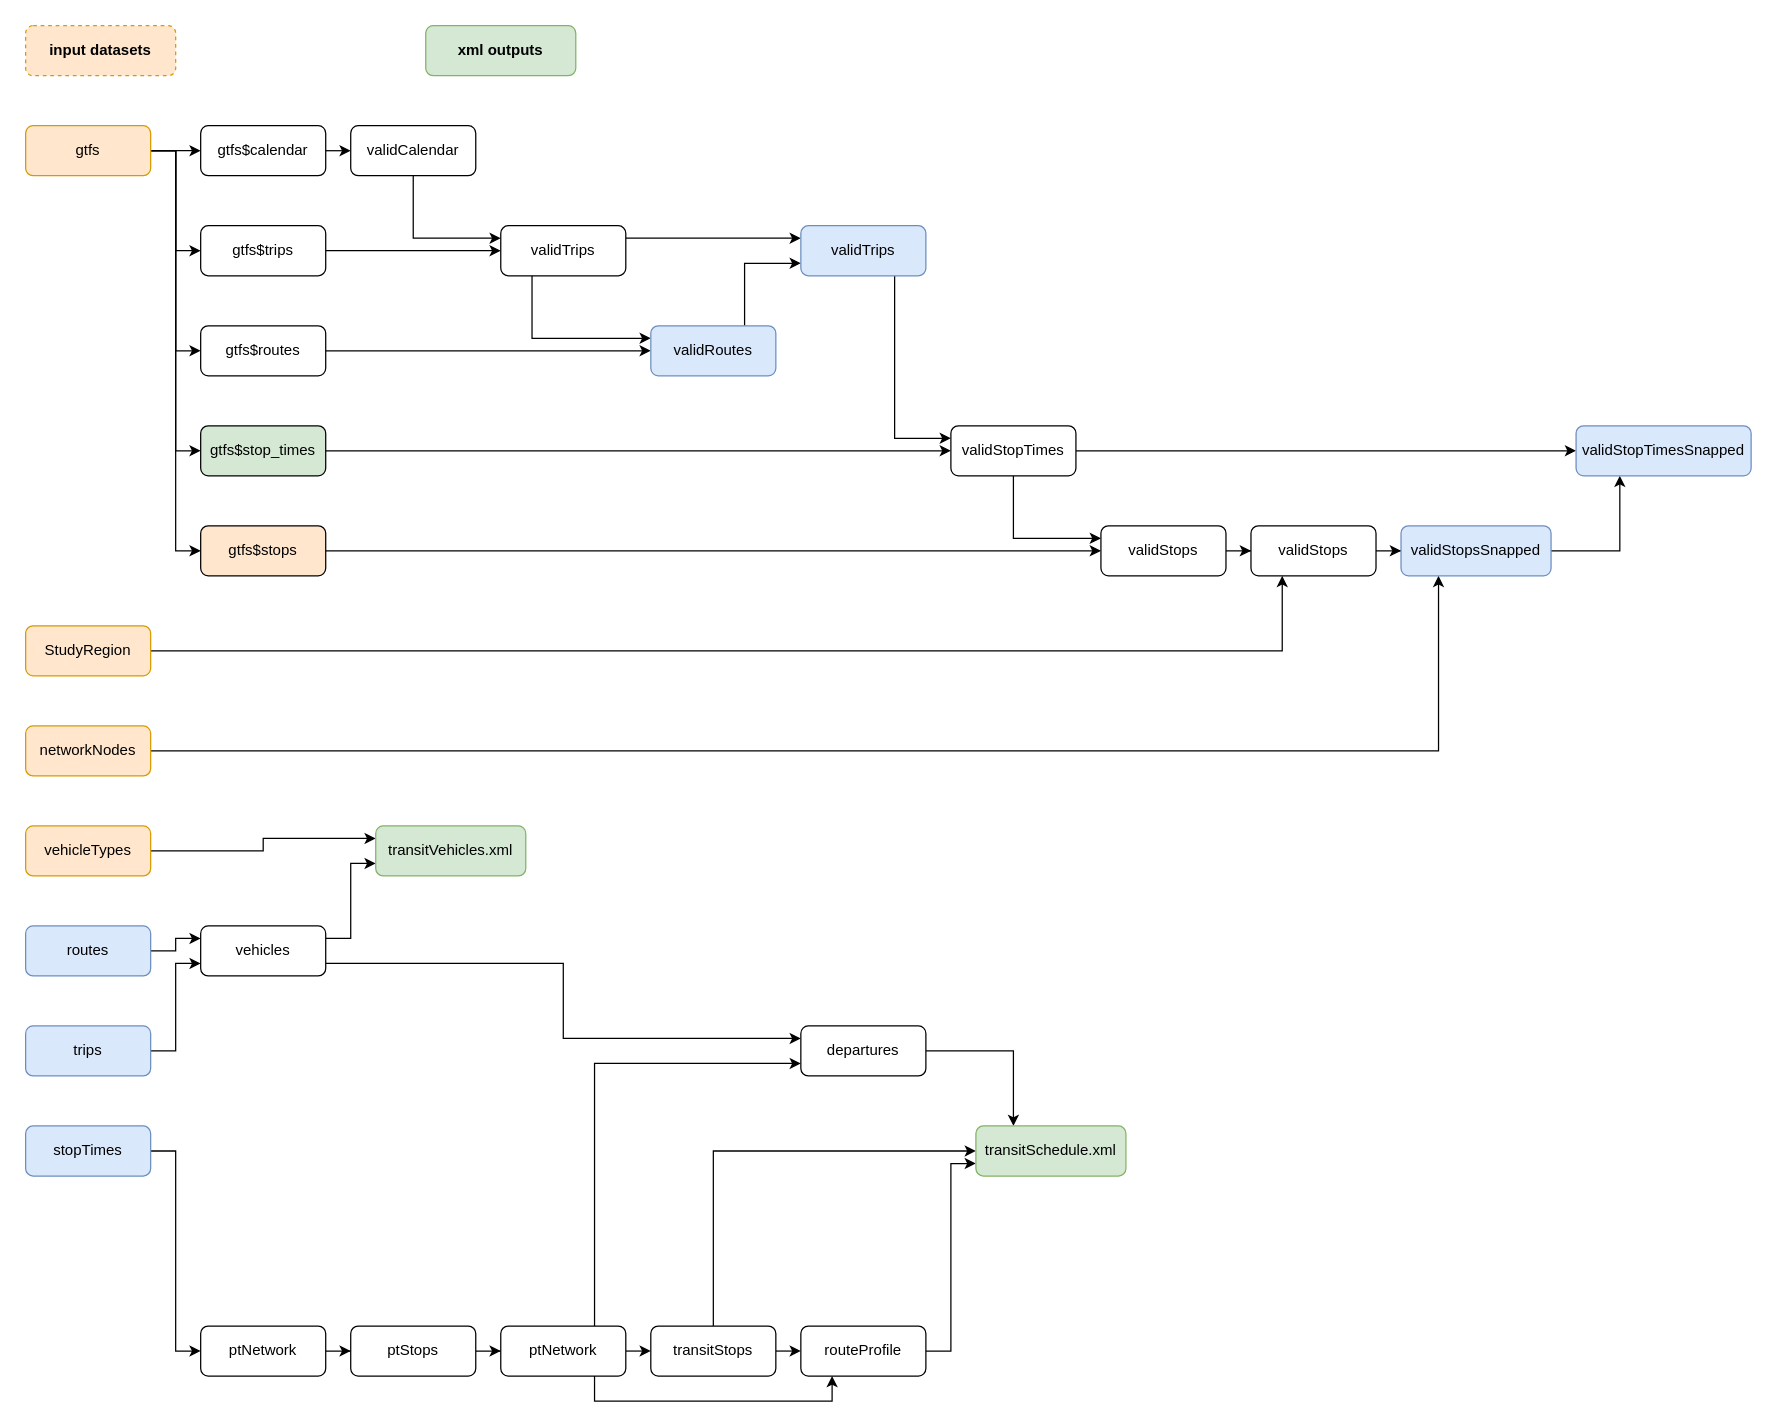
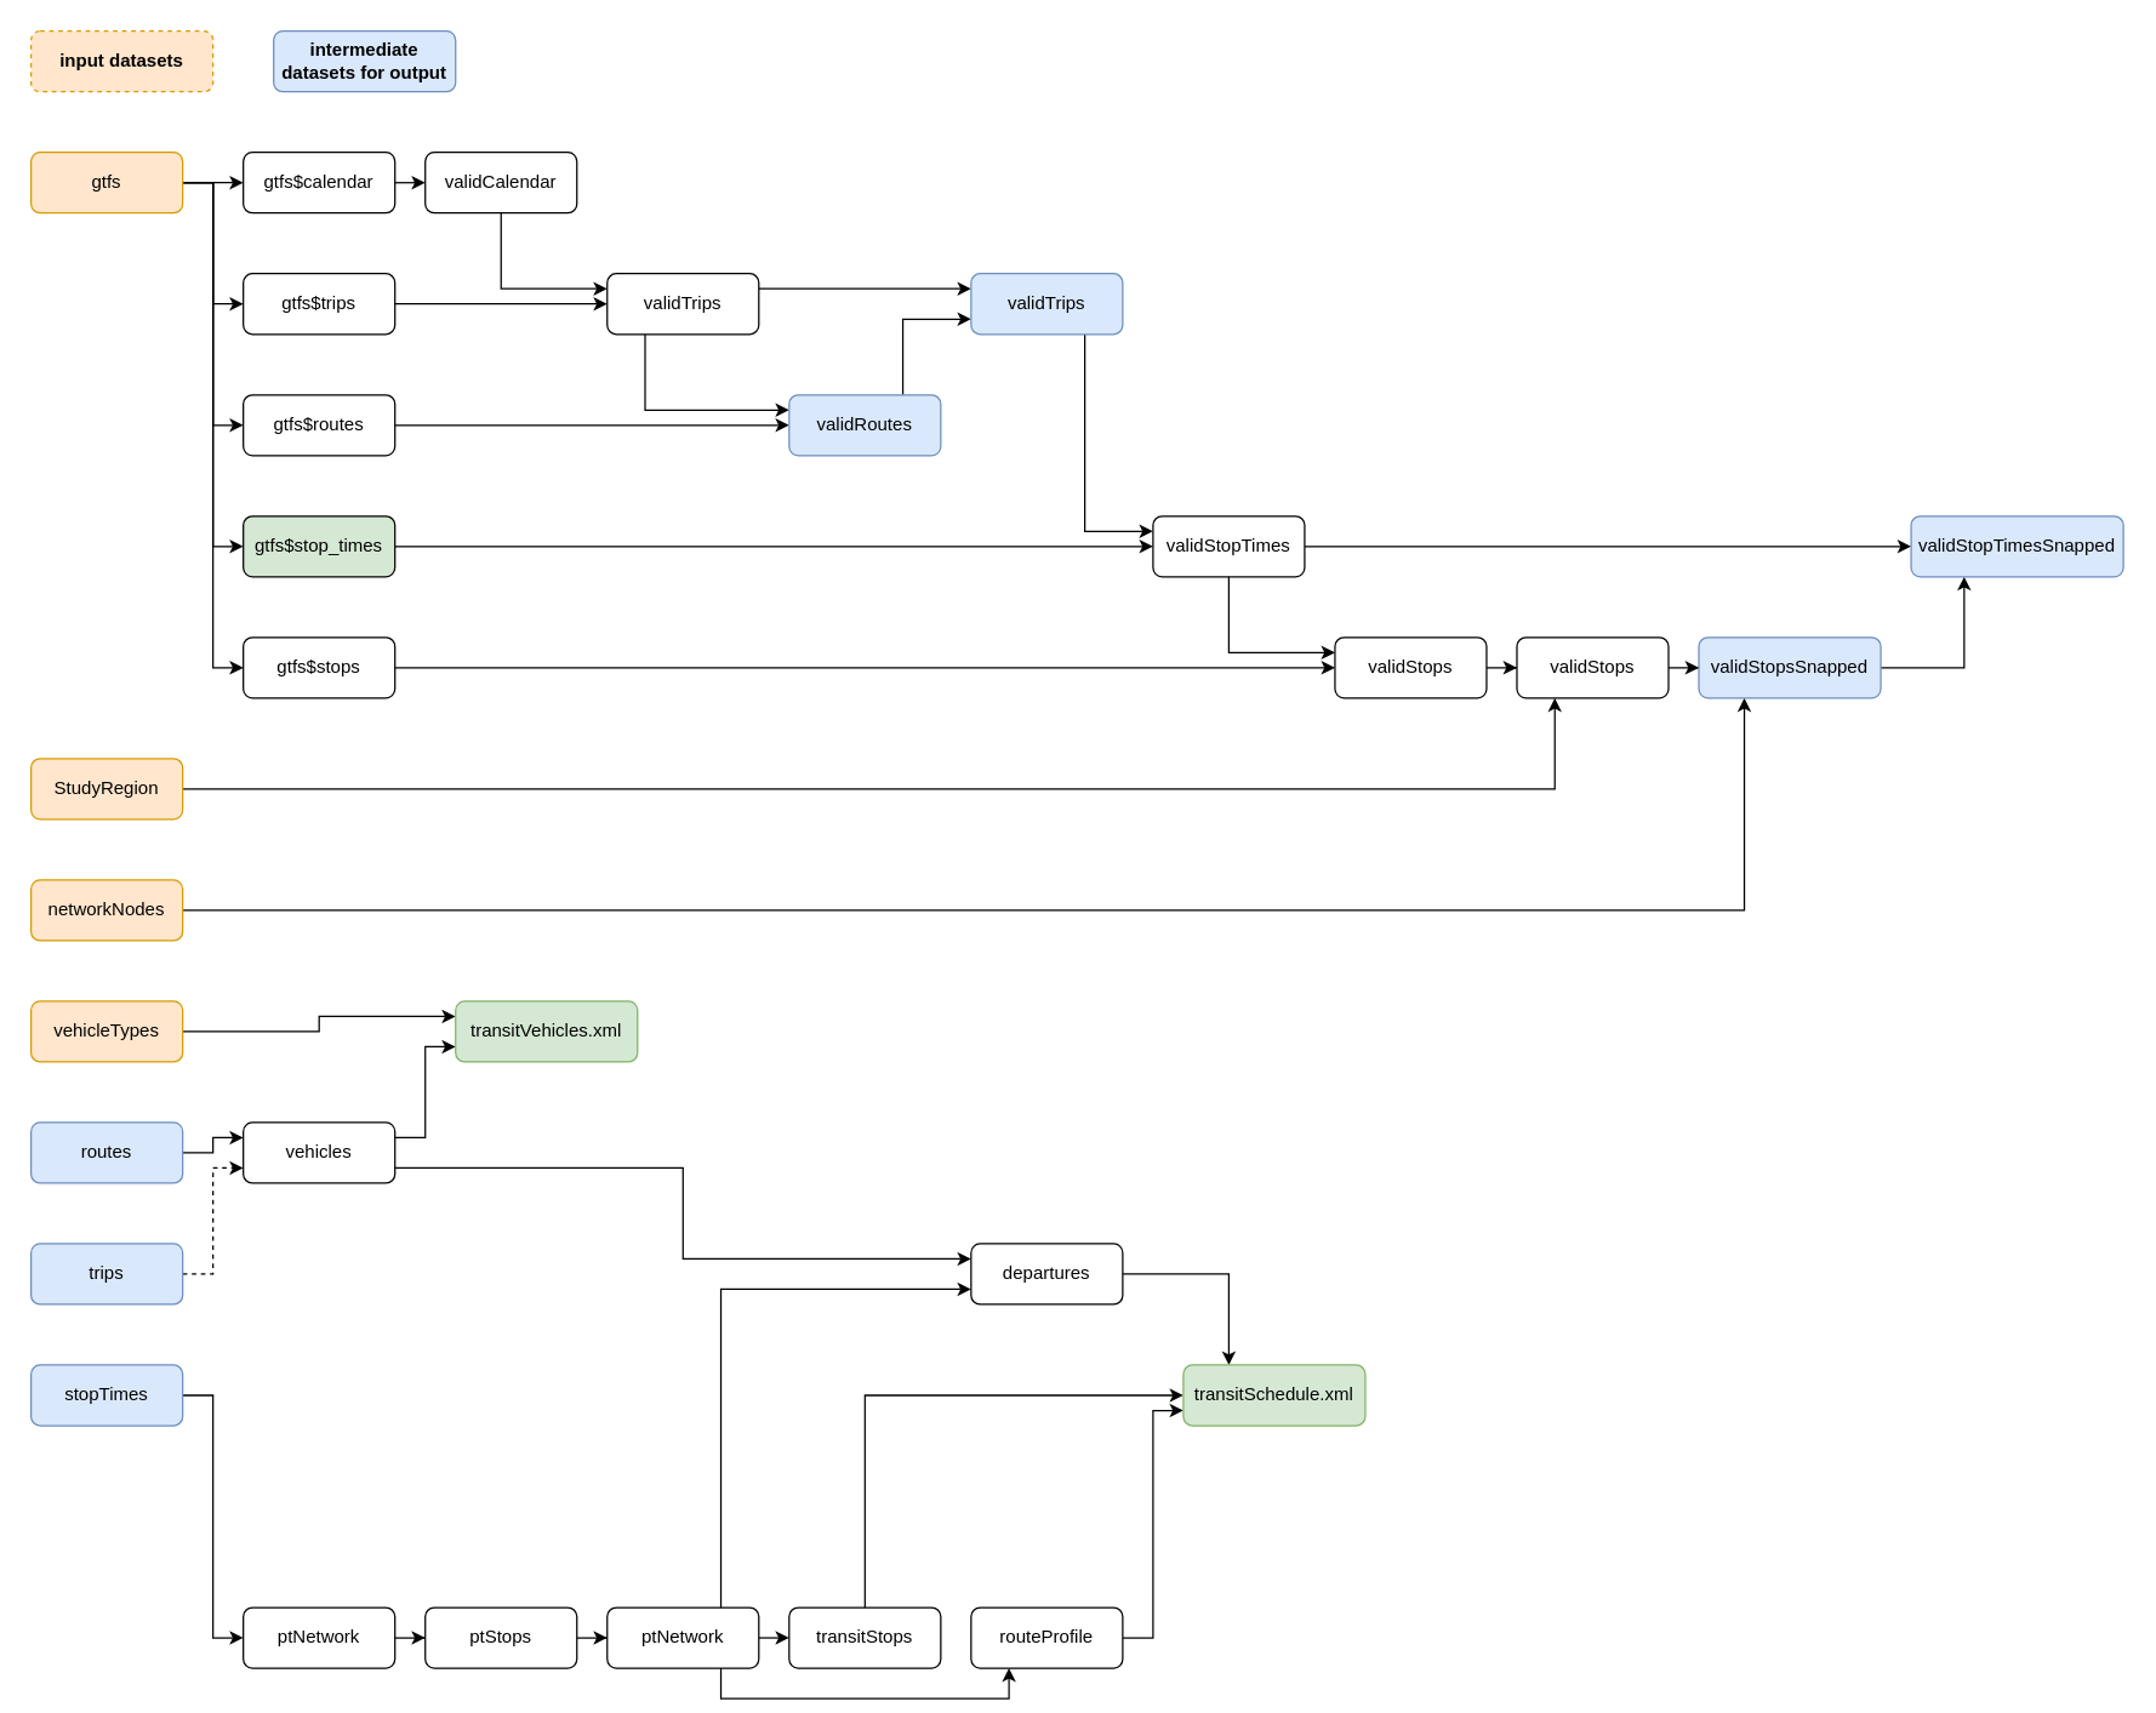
+ <mxCell id="42" value="&lt;b&gt;intermediate datasets for output&lt;/b&gt;" style="rounded=1;whiteSpace=wrap;html=1;fillColor=#dae8fc;strokeColor=#6c8ebf;" parent="1" vertex="1"><mxGeometry x="180" y="20" width="120" height="40" as="geometry" /></mxCell>
- <mxCell id="43" value="&lt;b&gt;xml outputs&lt;/b&gt;" style="rounded=1;whiteSpace=wrap;html=1;fillColor=#d5e8d4;strokeColor=#82b366;" parent="1" vertex="1"><mxGeometry x="340" y="20" width="120" height="40" as="geometry" /></mxCell>
- <mxCell id="17" value="gtfs$stops" style="rounded=1;whiteSpace=wrap;html=1;fillColor=#ffe6cc;" parent="1" vertex="1"><mxGeometry x="160" y="420" width="100" height="40" as="geometry" /></mxCell>
+ <mxCell id="17" value="gtfs$stops" style="rounded=1;whiteSpace=wrap;html=1;" parent="1" vertex="1"><mxGeometry x="160" y="420" width="100" height="40" as="geometry" /></mxCell>
- <mxCell id="46" style="edgeStyle=orthogonalEdgeStyle;rounded=0;orthogonalLoop=1;jettySize=auto;html=1;exitX=1;exitY=0.5;exitDx=0;exitDy=0;entryX=0;entryY=0.75;entryDx=0;entryDy=0;" edge="1" parent="1" source="47" target="60"><mxGeometry relative="1" as="geometry" /></mxCell>
+ <mxCell id="46" style="edgeStyle=orthogonalEdgeStyle;rounded=0;orthogonalLoop=1;jettySize=auto;html=1;exitX=1;exitY=0.5;exitDx=0;exitDy=0;entryX=0;entryY=0.75;entryDx=0;entryDy=0;dashed=1;" edge="1" parent="1" source="47" target="60"><mxGeometry relative="1" as="geometry" /></mxCell>
- <mxCell id="61" style="edgeStyle=orthogonalEdgeStyle;rounded=0;orthogonalLoop=1;jettySize=auto;html=1;exitX=1;exitY=0.5;exitDx=0;exitDy=0;entryX=0;entryY=0.5;entryDx=0;entryDy=0;" edge="1" parent="1" source="63" target="65"><mxGeometry relative="1" as="geometry" /></mxCell>
